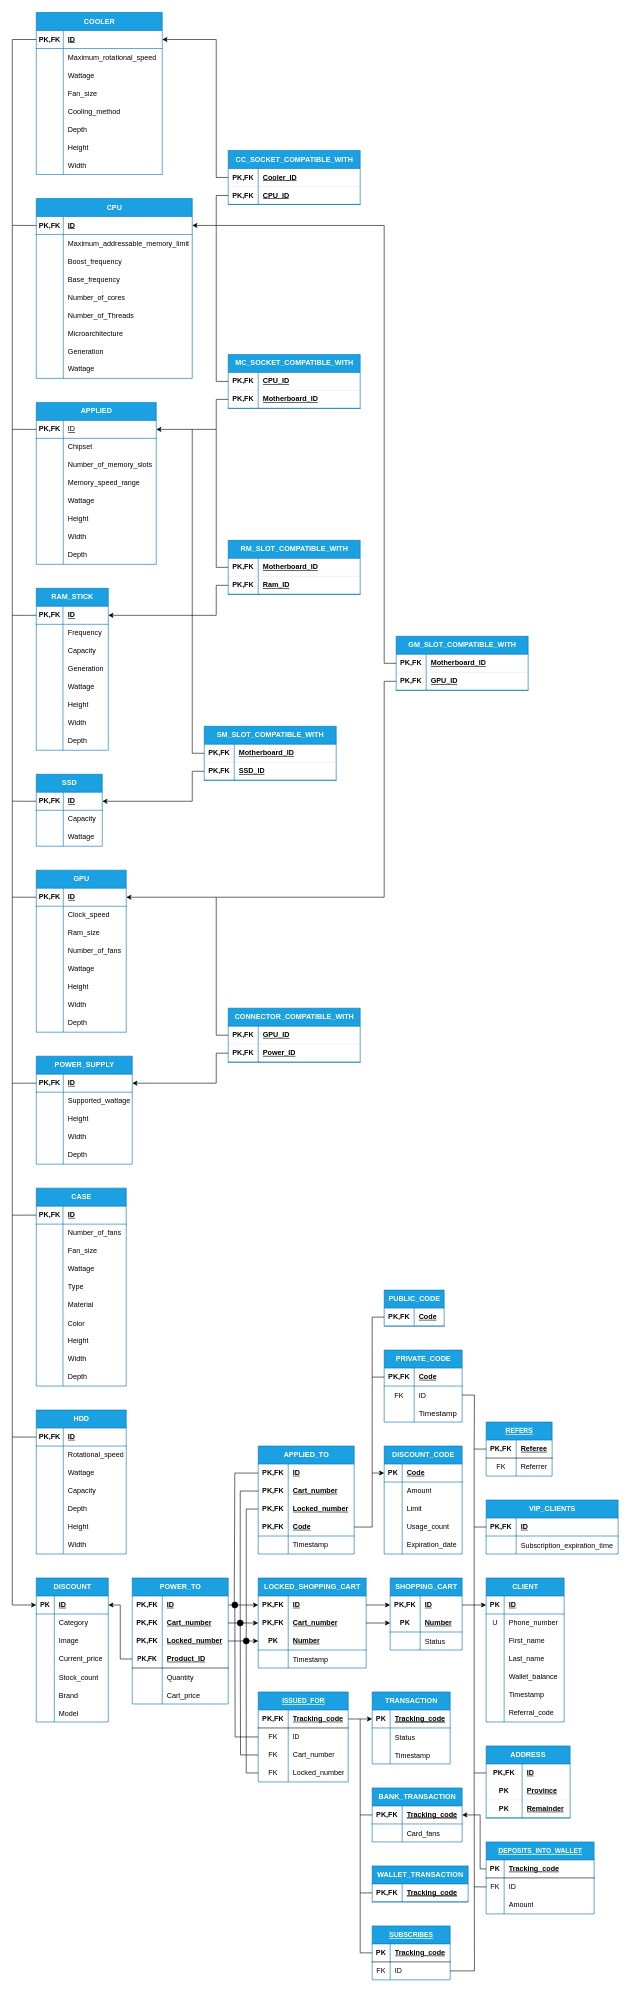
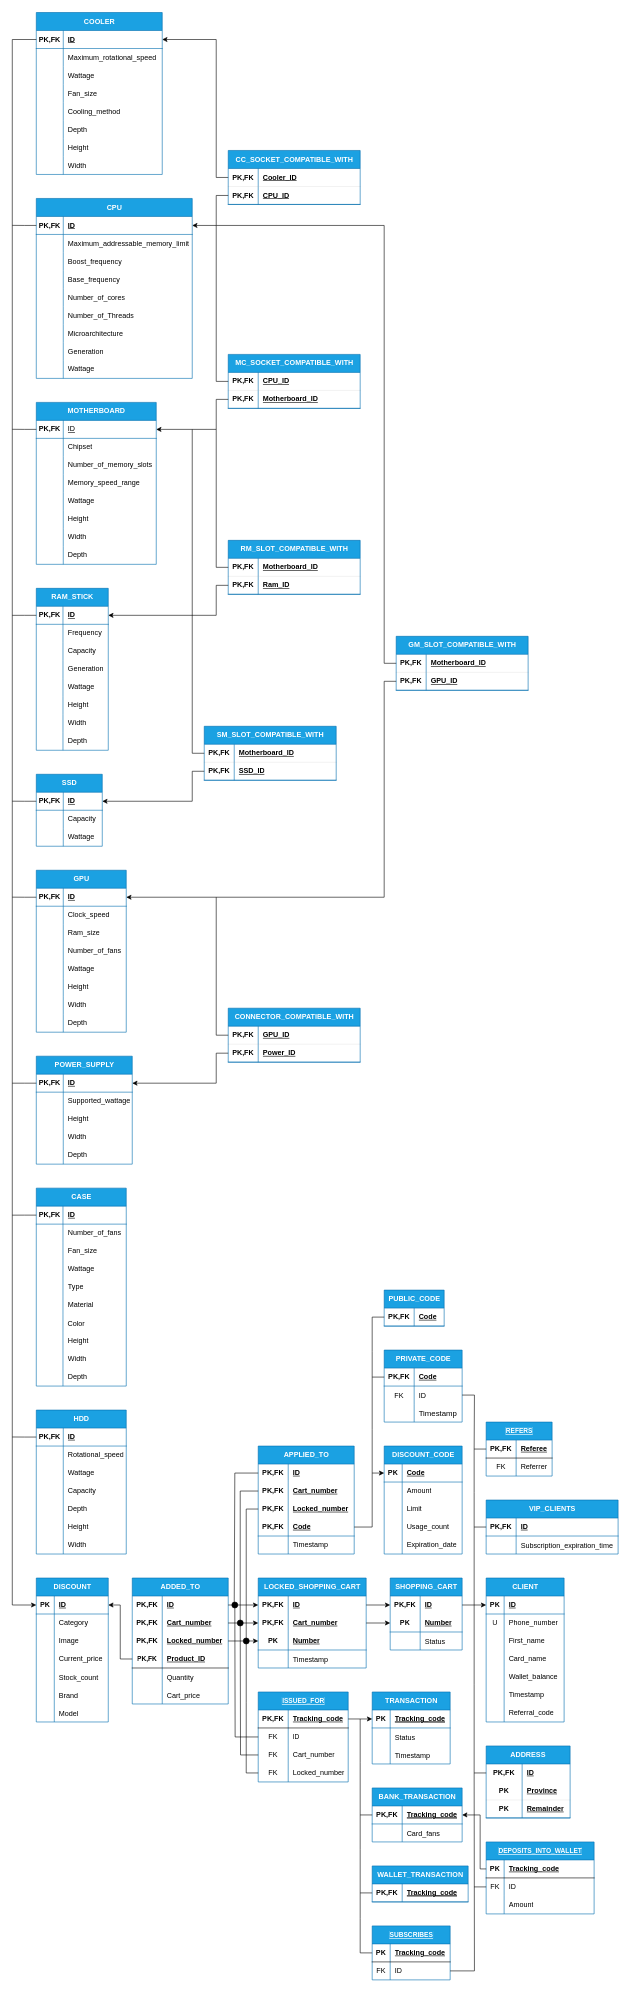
- <mxCell id="128" value="APPLIED" style="shape=table;startSize=30;container=1;collapsible=1;childLayout=tableLayout;fixedRows=1;rowLines=0;fontStyle=1;align=center;resizeLast=1;html=1;strokeColor=#006EAF;fillColor=#1ba1e2;fontColor=#ffffff;" parent="1" vertex="1"><mxGeometry x="60" y="670" width="200" height="270" as="geometry" /></mxCell>
+ <mxCell id="128" value="MOTHERBOARD" style="shape=table;startSize=30;container=1;collapsible=1;childLayout=tableLayout;fixedRows=1;rowLines=0;fontStyle=1;align=center;resizeLast=1;html=1;strokeColor=#006EAF;fillColor=#1ba1e2;fontColor=#ffffff;" parent="1" vertex="1"><mxGeometry x="60" y="670" width="200" height="270" as="geometry" /></mxCell>
- <mxCell id="393" value="POWER_TO" style="shape=table;startSize=30;container=1;collapsible=1;childLayout=tableLayout;fixedRows=1;rowLines=0;fontStyle=1;align=center;resizeLast=1;html=1;fillColor=#1ba1e2;fontColor=#ffffff;strokeColor=#006EAF;" parent="1" vertex="1"><mxGeometry x="220" y="2630" width="160" height="210" as="geometry" /></mxCell>
+ <mxCell id="393" value="ADDED_TO" style="shape=table;startSize=30;container=1;collapsible=1;childLayout=tableLayout;fixedRows=1;rowLines=0;fontStyle=1;align=center;resizeLast=1;html=1;fillColor=#1ba1e2;fontColor=#ffffff;strokeColor=#006EAF;" parent="1" vertex="1"><mxGeometry x="220" y="2630" width="160" height="210" as="geometry" /></mxCell>
- <mxCell id="311" value="Last_name" style="shape=partialRectangle;connectable=0;fillColor=none;top=0;left=0;bottom=0;right=0;align=left;spacingLeft=6;overflow=hidden;whiteSpace=wrap;html=1;" parent="309" vertex="1"><mxGeometry x="30" width="100" height="30" as="geometry"><mxRectangle width="100" height="30" as="alternateBounds" /></mxGeometry></mxCell>
+ <mxCell id="311" value="Card_name" style="shape=partialRectangle;connectable=0;fillColor=none;top=0;left=0;bottom=0;right=0;align=left;spacingLeft=6;overflow=hidden;whiteSpace=wrap;html=1;" parent="309" vertex="1"><mxGeometry x="30" width="100" height="30" as="geometry"><mxRectangle width="100" height="30" as="alternateBounds" /></mxGeometry></mxCell>
